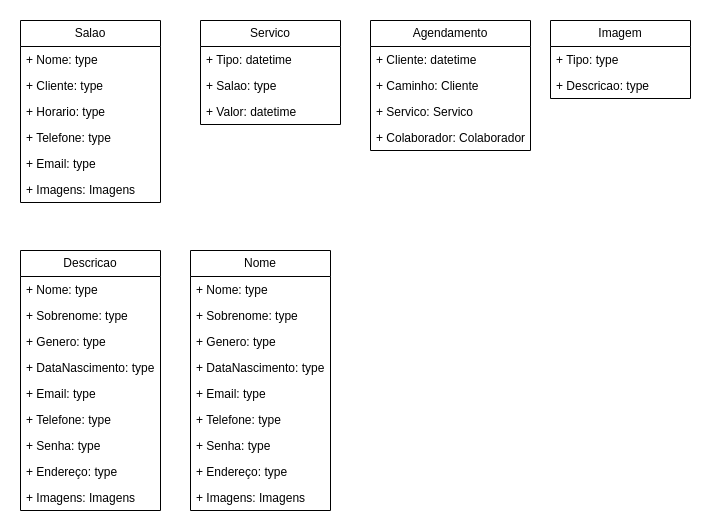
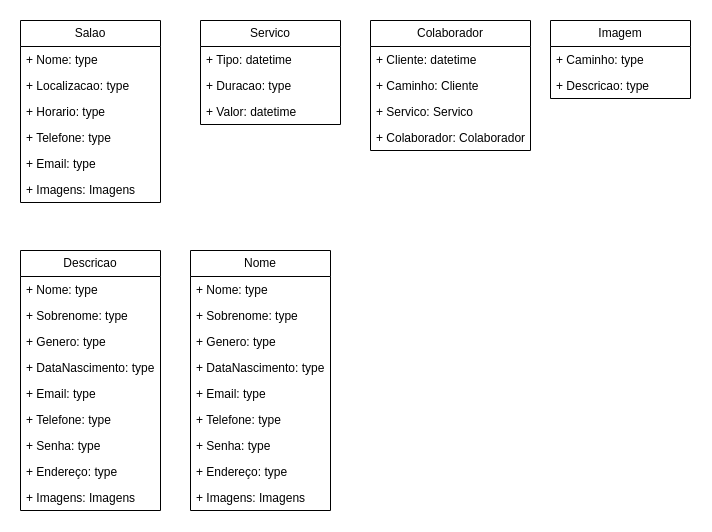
- <mxCell id="19" value="Agendamento" style="swimlane;fontStyle=0;childLayout=stackLayout;horizontal=1;startSize=26;fillColor=none;horizontalStack=0;resizeParent=1;resizeParentMax=0;resizeLast=0;collapsible=1;marginBottom=0;whiteSpace=wrap;html=1;" parent="1" vertex="1"><mxGeometry x="370" y="20" width="160" height="130" as="geometry" /></mxCell>
+ <mxCell id="19" value="Colaborador" style="swimlane;fontStyle=0;childLayout=stackLayout;horizontal=1;startSize=26;fillColor=none;horizontalStack=0;resizeParent=1;resizeParentMax=0;resizeLast=0;collapsible=1;marginBottom=0;whiteSpace=wrap;html=1;" parent="1" vertex="1"><mxGeometry x="370" y="20" width="160" height="130" as="geometry" /></mxCell>
- <mxCell id="29" value="+ Tipo: type" style="text;strokeColor=none;fillColor=none;align=left;verticalAlign=top;spacingLeft=4;spacingRight=4;overflow=hidden;rotatable=0;points=[[0,0.5],[1,0.5]];portConstraint=eastwest;whiteSpace=wrap;html=1;" parent="28" vertex="1"><mxGeometry y="26" width="140" height="26" as="geometry" /></mxCell>
+ <mxCell id="29" value="+ Caminho: type" style="text;strokeColor=none;fillColor=none;align=left;verticalAlign=top;spacingLeft=4;spacingRight=4;overflow=hidden;rotatable=0;points=[[0,0.5],[1,0.5]];portConstraint=eastwest;whiteSpace=wrap;html=1;" parent="28" vertex="1"><mxGeometry y="26" width="140" height="26" as="geometry" /></mxCell>
- <mxCell id="4" value="+ Cliente: type" style="text;strokeColor=none;fillColor=none;align=left;verticalAlign=top;spacingLeft=4;spacingRight=4;overflow=hidden;rotatable=0;points=[[0,0.5],[1,0.5]];portConstraint=eastwest;whiteSpace=wrap;html=1;" parent="2" vertex="1"><mxGeometry y="52" width="140" height="26" as="geometry" /></mxCell>
+ <mxCell id="4" value="+ Localizacao: type" style="text;strokeColor=none;fillColor=none;align=left;verticalAlign=top;spacingLeft=4;spacingRight=4;overflow=hidden;rotatable=0;points=[[0,0.5],[1,0.5]];portConstraint=eastwest;whiteSpace=wrap;html=1;" parent="2" vertex="1"><mxGeometry y="52" width="140" height="26" as="geometry" /></mxCell>
- <mxCell id="26" value="+ Salao: type" style="text;strokeColor=none;fillColor=none;align=left;verticalAlign=top;spacingLeft=4;spacingRight=4;overflow=hidden;rotatable=0;points=[[0,0.5],[1,0.5]];portConstraint=eastwest;whiteSpace=wrap;html=1;" parent="24" vertex="1"><mxGeometry y="52" width="140" height="26" as="geometry" /></mxCell>
+ <mxCell id="26" value="+ Duracao: type" style="text;strokeColor=none;fillColor=none;align=left;verticalAlign=top;spacingLeft=4;spacingRight=4;overflow=hidden;rotatable=0;points=[[0,0.5],[1,0.5]];portConstraint=eastwest;whiteSpace=wrap;html=1;" parent="24" vertex="1"><mxGeometry y="52" width="140" height="26" as="geometry" /></mxCell>
